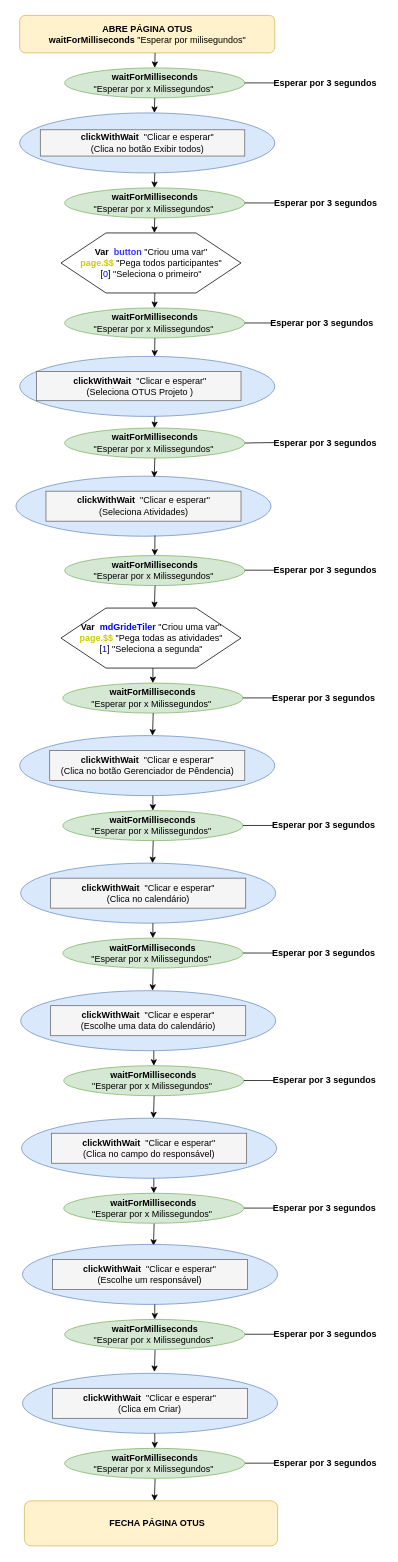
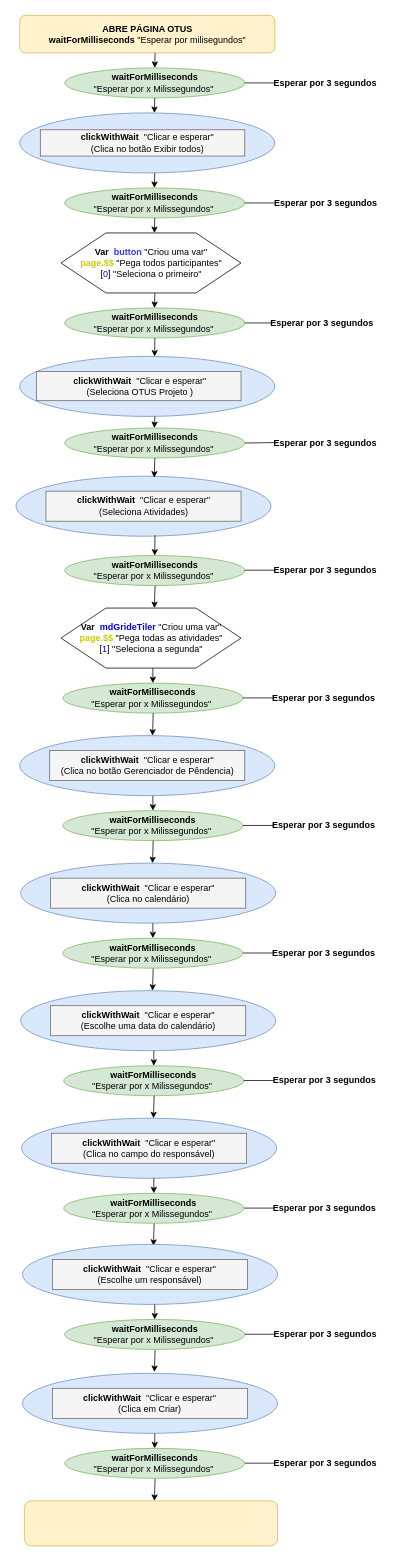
- <mxCell id="20" value="&lt;b&gt;FECHA PÁGINA OTUS&lt;/b&gt;" style="text;html=1;strokeColor=none;fillColor=none;align=center;verticalAlign=middle;whiteSpace=wrap;rounded=0;" parent="1" vertex="1"><mxGeometry x="94.25" y="2015" width="230" height="30" as="geometry" /></mxCell>
